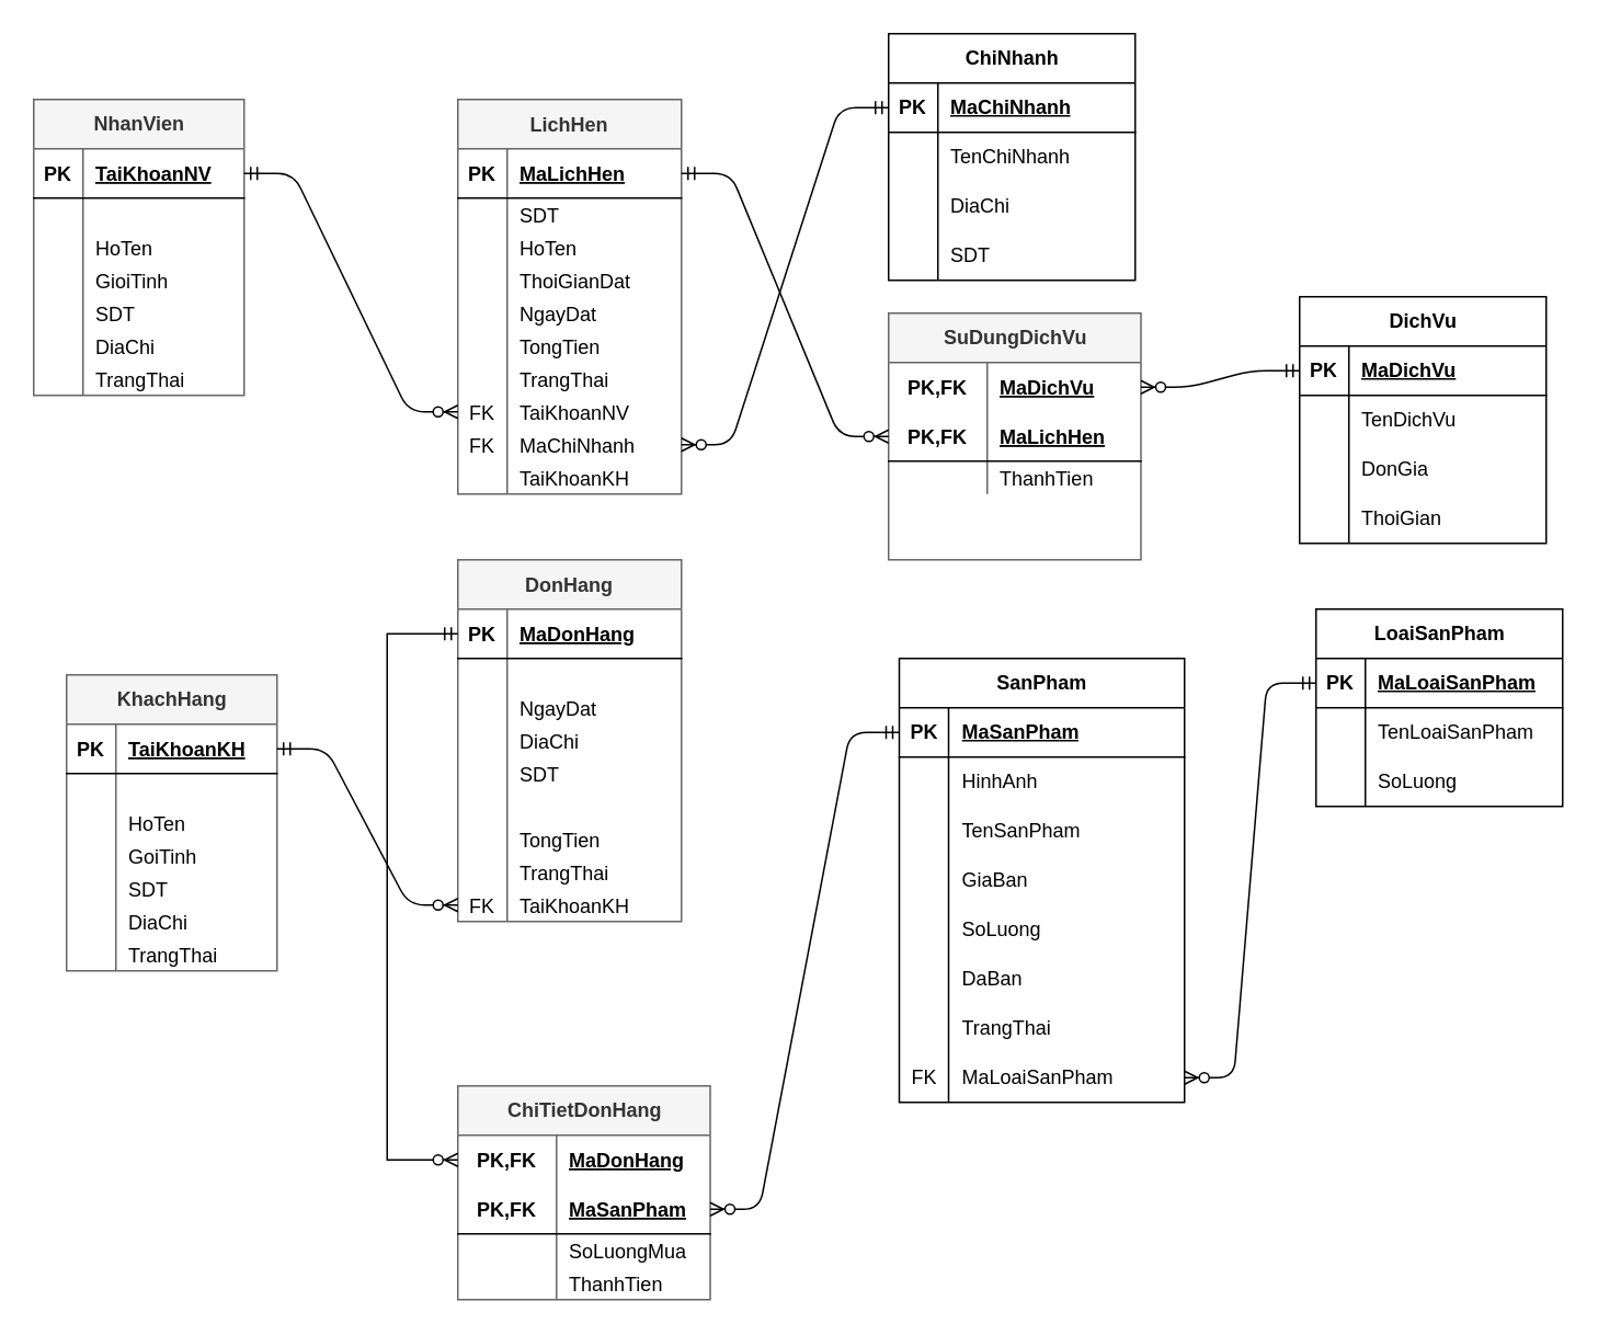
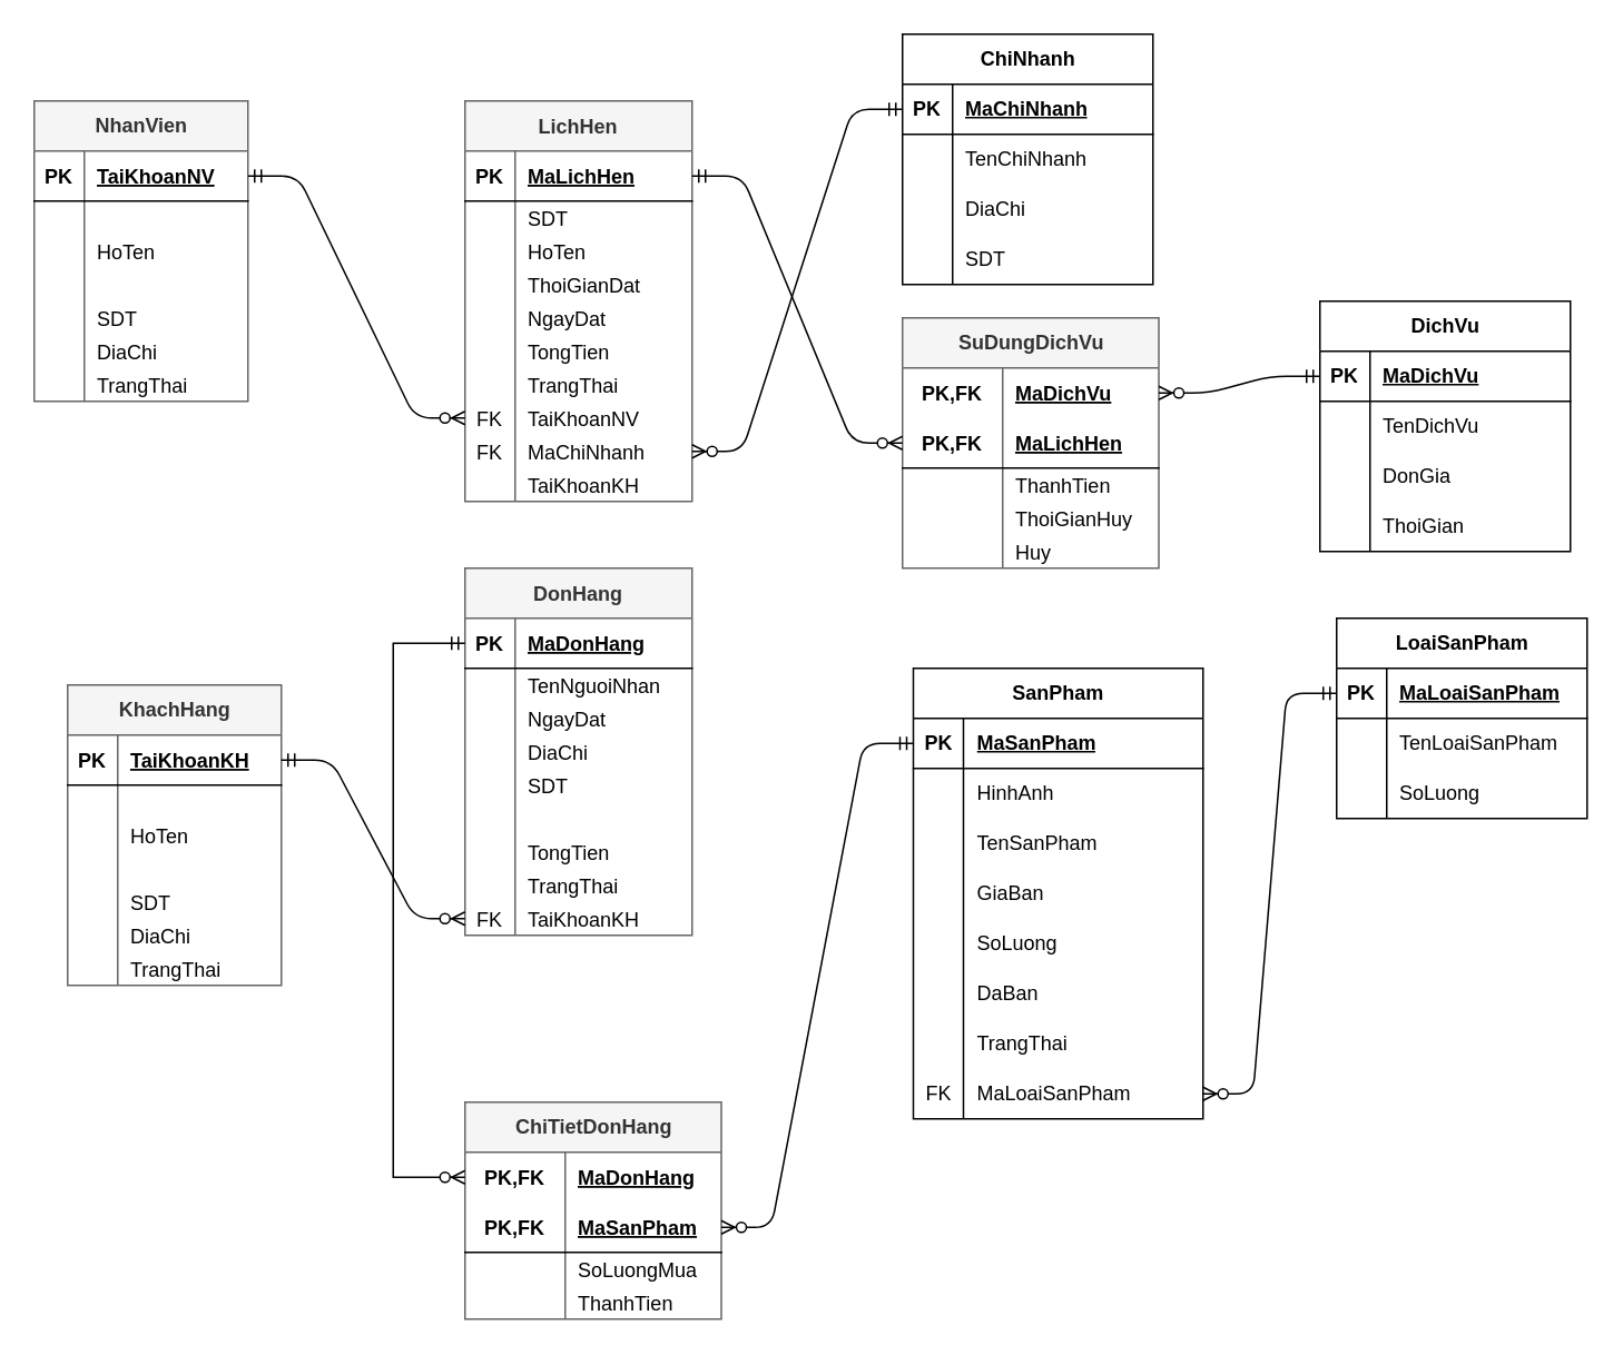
- <mxCell id="82" value="GioiTinh" style="shape=partialRectangle;connectable=0;fillColor=none;top=0;left=0;bottom=0;right=0;align=left;spacingLeft=6;overflow=hidden;" parent="80" vertex="1"><mxGeometry x="30" width="98" height="20" as="geometry"><mxRectangle width="98" height="20" as="alternateBounds" /></mxGeometry></mxCell>
+ <mxCell id="193" value="ThoiGianHuy" style="shape=partialRectangle;connectable=0;fillColor=none;top=0;left=0;bottom=0;right=0;align=left;spacingLeft=6;overflow=hidden;" parent="191" vertex="1"><mxGeometry x="60" width="93.5" height="20" as="geometry"><mxRectangle width="93.5" height="20" as="alternateBounds" /></mxGeometry></mxCell>
+ <mxCell id="196" value="Huy" style="shape=partialRectangle;connectable=0;fillColor=none;top=0;left=0;bottom=0;right=0;align=left;spacingLeft=6;overflow=hidden;" parent="194" vertex="1"><mxGeometry x="60" width="93.5" height="20" as="geometry"><mxRectangle width="93.5" height="20" as="alternateBounds" /></mxGeometry></mxCell>
+ <mxCell id="98" value="TenNguoiNhan" style="shape=partialRectangle;connectable=0;fillColor=none;top=0;left=0;bottom=0;right=0;align=left;spacingLeft=6;overflow=hidden;" parent="96" vertex="1"><mxGeometry x="30" width="106" height="20" as="geometry"><mxRectangle width="106" height="20" as="alternateBounds" /></mxGeometry></mxCell>
- <mxCell id="48" value="GoiTinh" style="shape=partialRectangle;connectable=0;fillColor=none;top=0;left=0;bottom=0;right=0;align=left;spacingLeft=6;overflow=hidden;" parent="46" vertex="1"><mxGeometry x="30" width="98" height="20" as="geometry"><mxRectangle width="98" height="20" as="alternateBounds" /></mxGeometry></mxCell>
